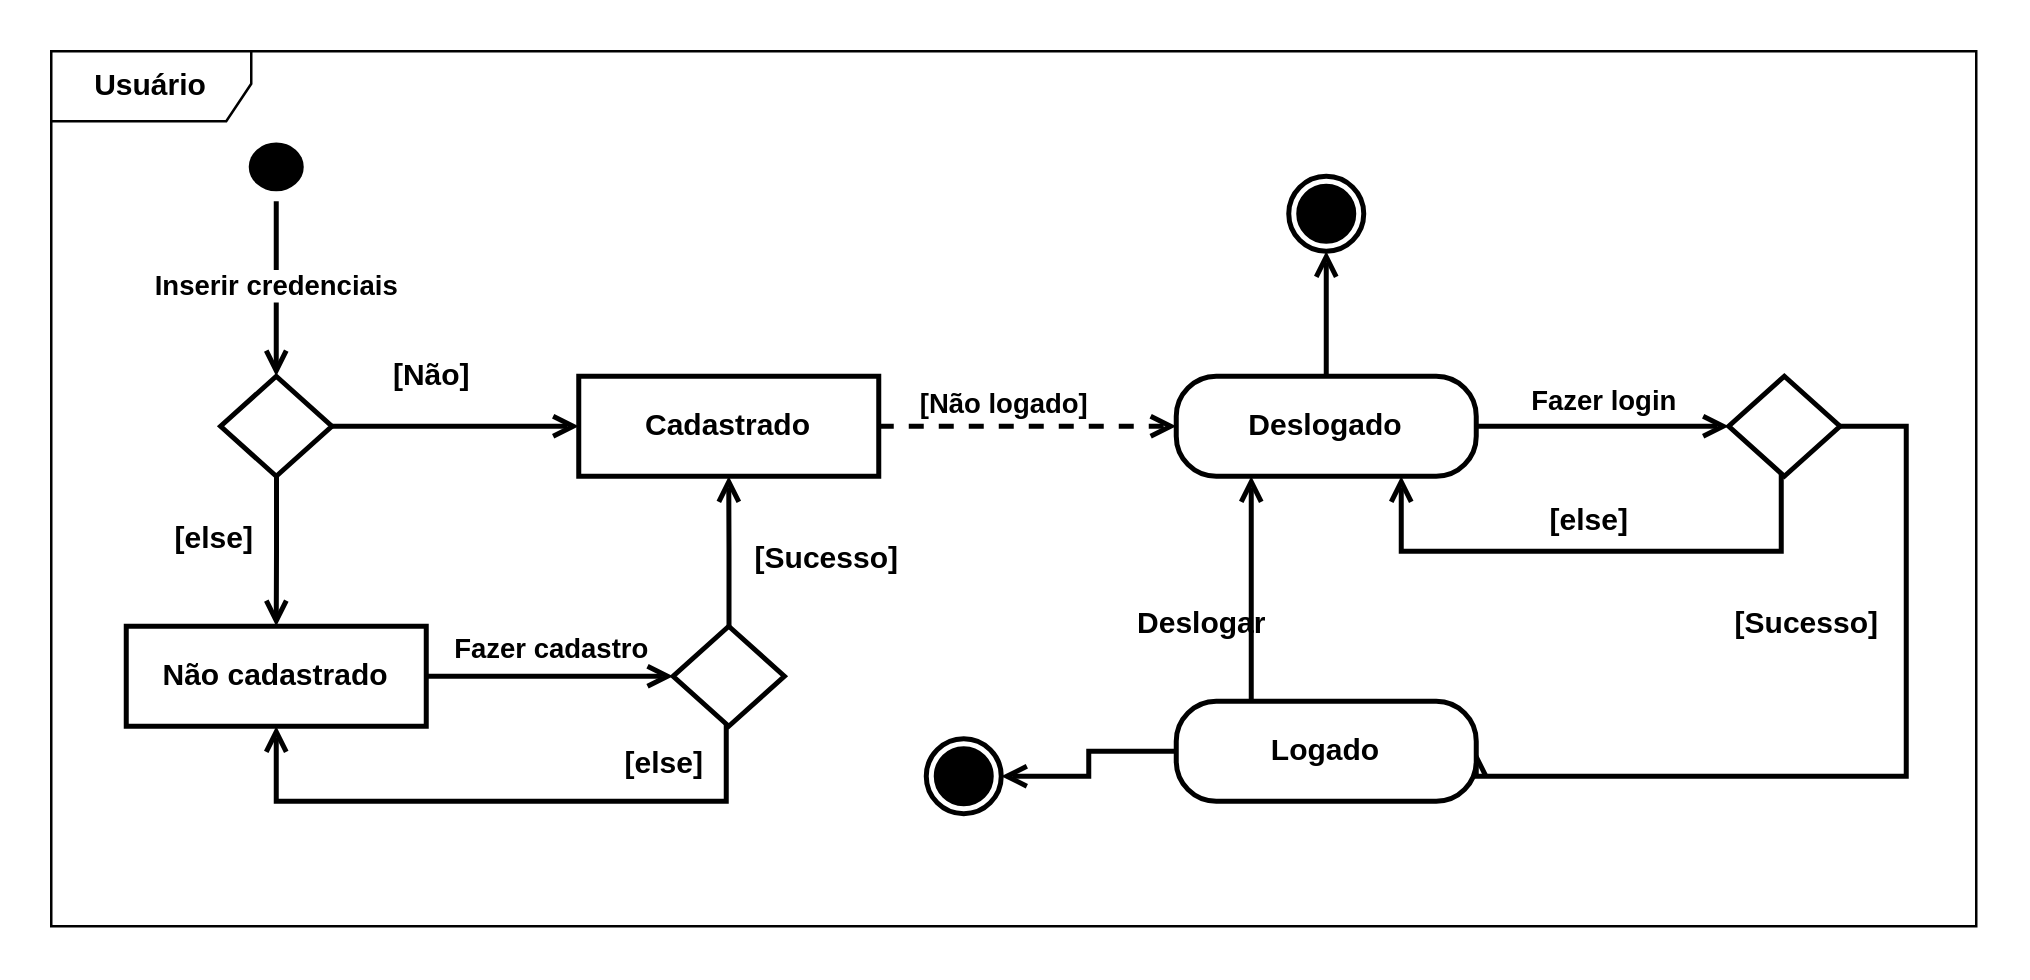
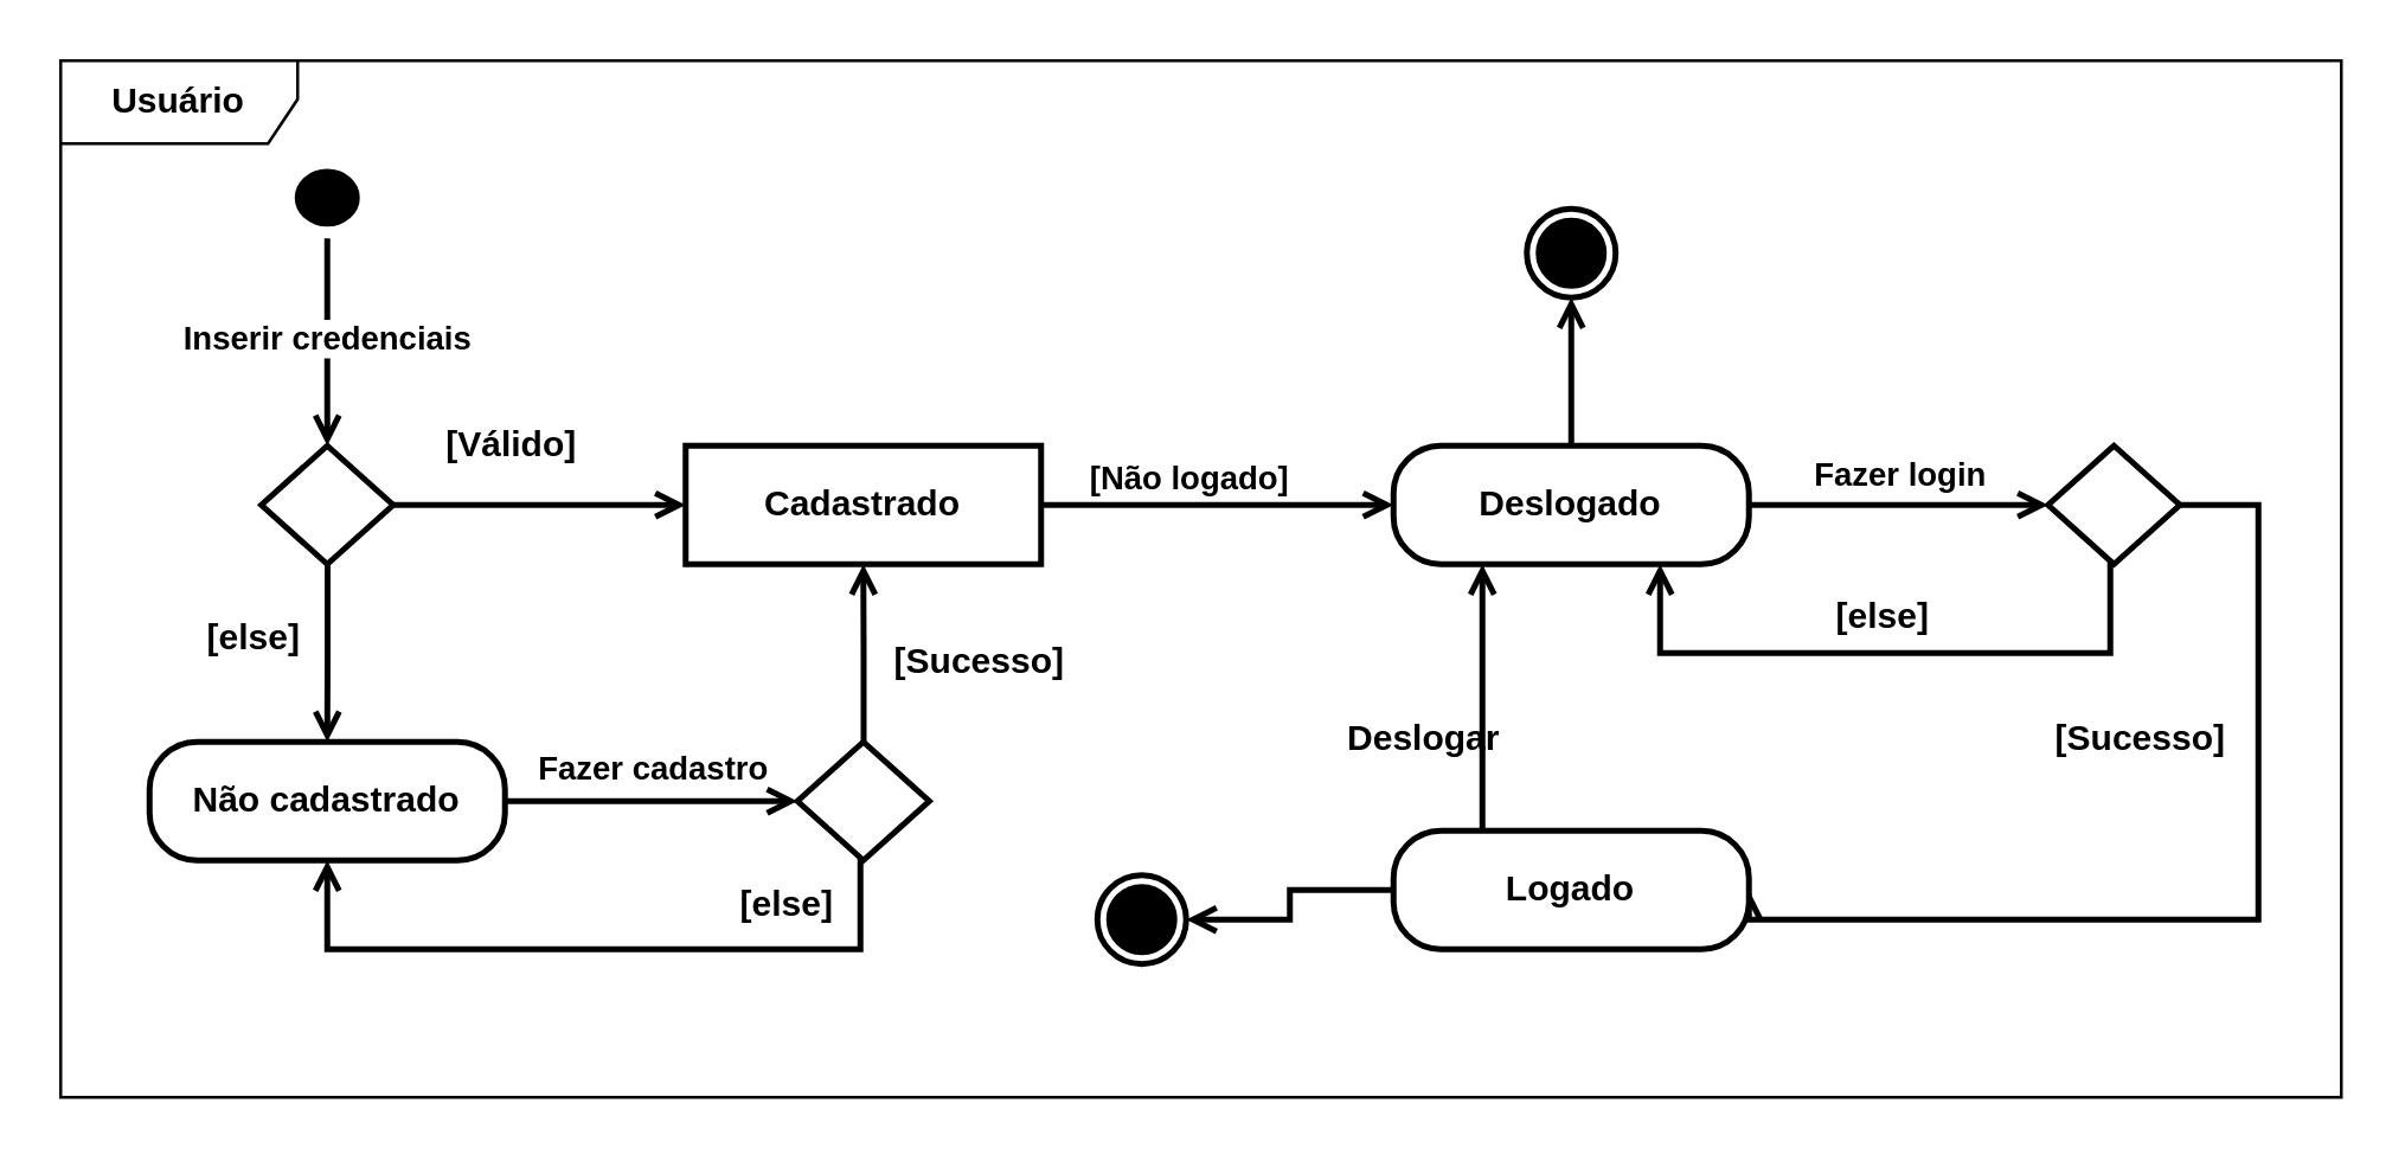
- <mxCell id="34" value="[Não]" style="text;html=1;align=center;verticalAlign=middle;resizable=0;points=[];autosize=1;strokeColor=none;fillColor=none;fontStyle=1" vertex="1" parent="1"><mxGeometry x="142.25" y="135" width="60" height="30" as="geometry" /></mxCell>
+ <mxCell id="34" value="[Válido]" style="text;html=1;align=center;verticalAlign=middle;resizable=0;points=[];autosize=1;strokeColor=none;fillColor=none;fontStyle=1" vertex="1" parent="1"><mxGeometry x="142.25" y="135" width="60" height="30" as="geometry" /></mxCell>
- <mxCell id="11" style="edgeStyle=orthogonalEdgeStyle;rounded=0;orthogonalLoop=1;jettySize=auto;html=1;entryX=0;entryY=0.5;entryDx=0;entryDy=0;endArrow=open;endFill=0;strokeWidth=2;fontStyle=1;dashed=1;" edge="1" parent="1" source="12" target="15"><mxGeometry relative="1" as="geometry" /></mxCell>
+ <mxCell id="11" style="edgeStyle=orthogonalEdgeStyle;rounded=0;orthogonalLoop=1;jettySize=auto;html=1;entryX=0;entryY=0.5;entryDx=0;entryDy=0;endArrow=open;endFill=0;strokeWidth=2;fontStyle=1" edge="1" parent="1" source="12" target="15"><mxGeometry relative="1" as="geometry" /></mxCell>
- <mxCell id="7" value="Não cadastrado" style="whiteSpace=wrap;html=1;arcSize=40;fontStyle=1;strokeWidth=2;rounded=0;" vertex="1" parent="1"><mxGeometry x="50" y="250" width="120" height="40" as="geometry" /></mxCell>
+ <mxCell id="7" value="Não cadastrado" style="rounded=1;whiteSpace=wrap;html=1;arcSize=40;fontStyle=1;strokeWidth=2;" vertex="1" parent="1"><mxGeometry x="50" y="250" width="120" height="40" as="geometry" /></mxCell>
